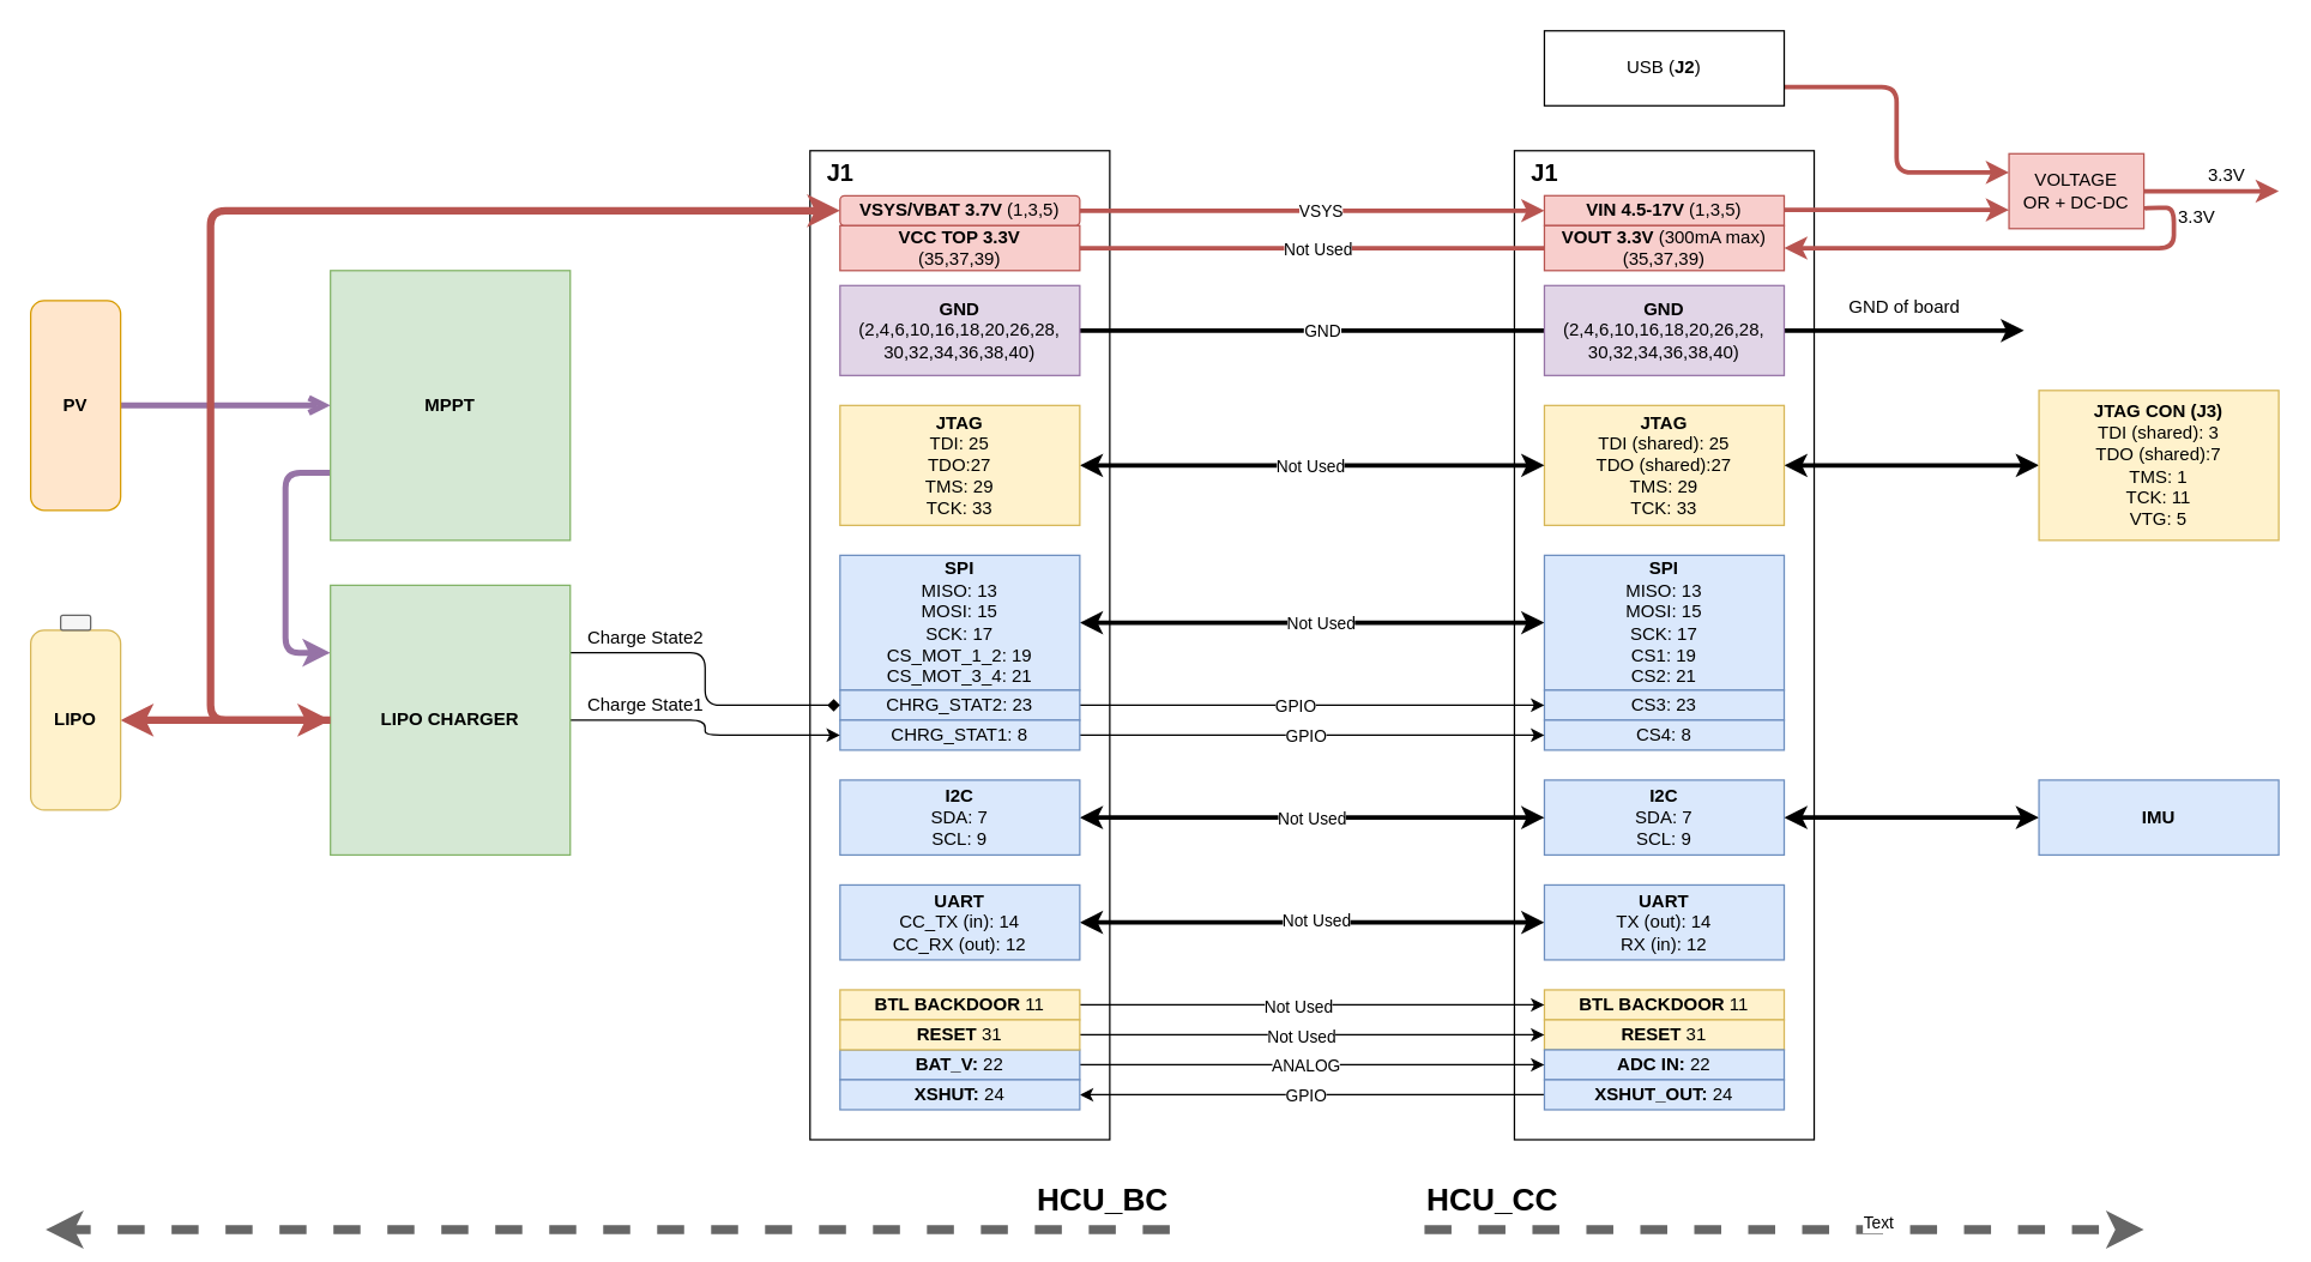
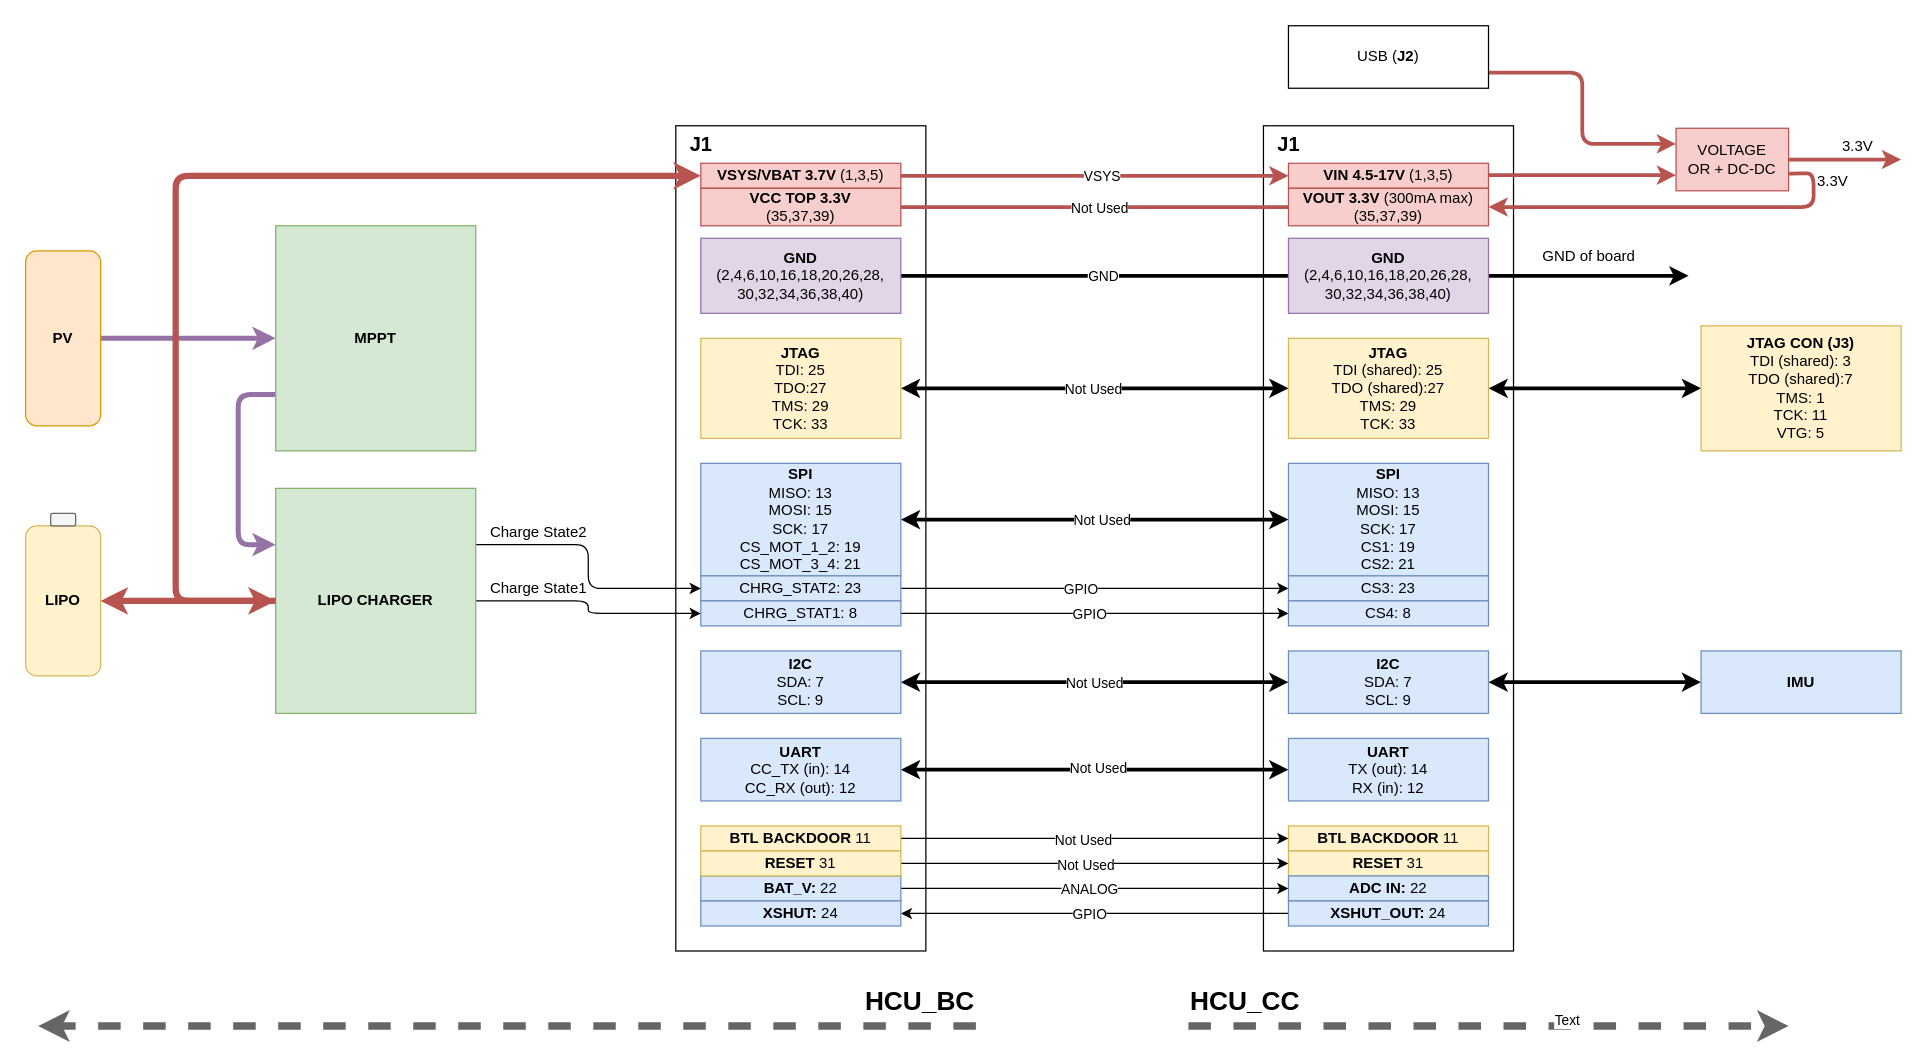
- <mxCell id="42" value="&lt;b&gt;VSYS/VBAT 3.7V&lt;/b&gt; (1,3,5)" style="whiteSpace=wrap;html=1;fillColor=#f8cecc;strokeColor=#b85450;rounded=1;" parent="1" vertex="1"><mxGeometry x="560" y="130" width="160" height="20" as="geometry" /></mxCell>
+ <mxCell id="42" value="&lt;b&gt;VSYS/VBAT 3.7V&lt;/b&gt; (1,3,5)" style="rounded=0;whiteSpace=wrap;html=1;fillColor=#f8cecc;strokeColor=#b85450;" parent="1" vertex="1"><mxGeometry x="560" y="130" width="160" height="20" as="geometry" /></mxCell>
- <mxCell id="83" style="edgeStyle=orthogonalEdgeStyle;rounded=0;orthogonalLoop=1;jettySize=auto;html=1;exitX=1;exitY=0.5;exitDx=0;exitDy=0;entryX=0;entryY=0.5;entryDx=0;entryDy=0;fillColor=#e1d5e7;strokeColor=#9673a6;strokeWidth=4;endArrow=open;" edge="1" parent="1" source="84" target="73"><mxGeometry relative="1" as="geometry" /></mxCell>
+ <mxCell id="83" style="edgeStyle=orthogonalEdgeStyle;rounded=0;orthogonalLoop=1;jettySize=auto;html=1;exitX=1;exitY=0.5;exitDx=0;exitDy=0;entryX=0;entryY=0.5;entryDx=0;entryDy=0;fillColor=#e1d5e7;strokeColor=#9673a6;strokeWidth=4;" edge="1" parent="1" source="84" target="73"><mxGeometry relative="1" as="geometry" /></mxCell>
- <mxCell id="74" style="edgeStyle=orthogonalEdgeStyle;rounded=1;orthogonalLoop=1;jettySize=auto;html=1;exitX=1;exitY=0.25;exitDx=0;exitDy=0;entryX=0;entryY=0.5;entryDx=0;entryDy=0;curved=0;endArrow=diamond;" edge="1" parent="1" source="77" target="53"><mxGeometry relative="1" as="geometry" /></mxCell>
+ <mxCell id="74" style="edgeStyle=orthogonalEdgeStyle;rounded=1;orthogonalLoop=1;jettySize=auto;html=1;exitX=1;exitY=0.25;exitDx=0;exitDy=0;entryX=0;entryY=0.5;entryDx=0;entryDy=0;curved=0;" edge="1" parent="1" source="77" target="53"><mxGeometry relative="1" as="geometry" /></mxCell>
